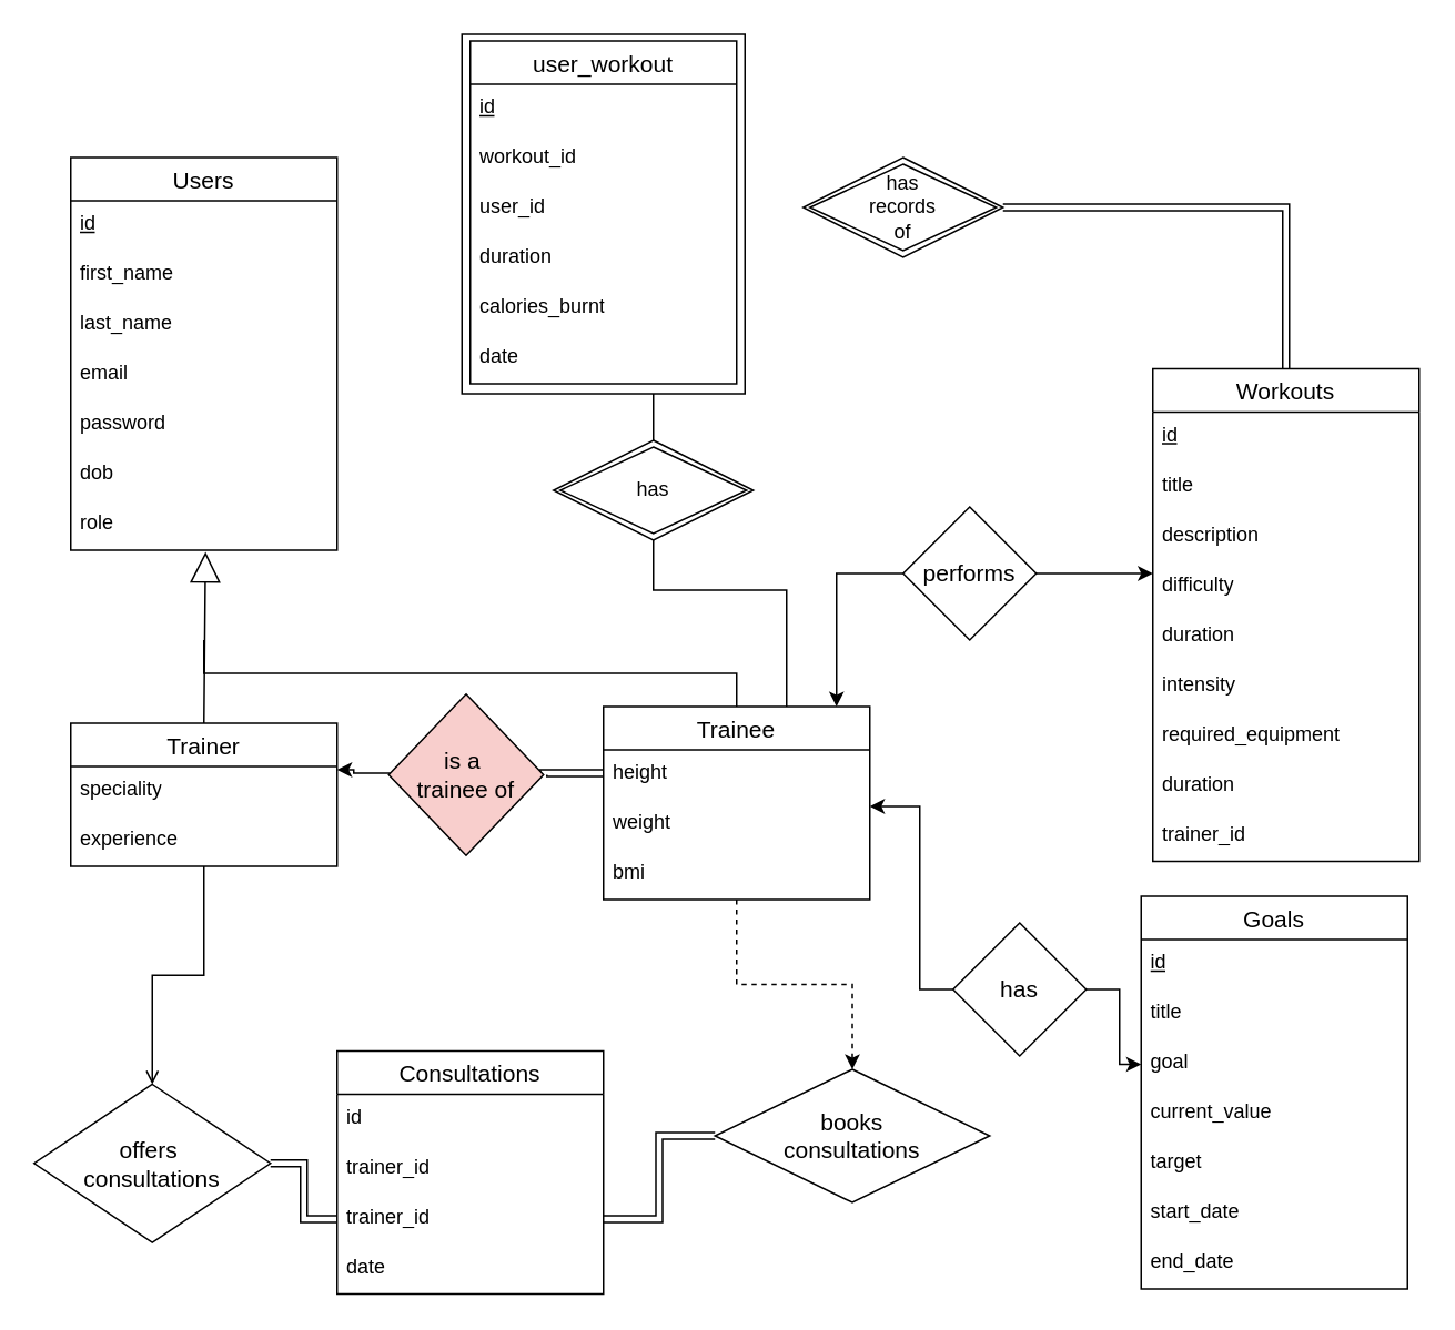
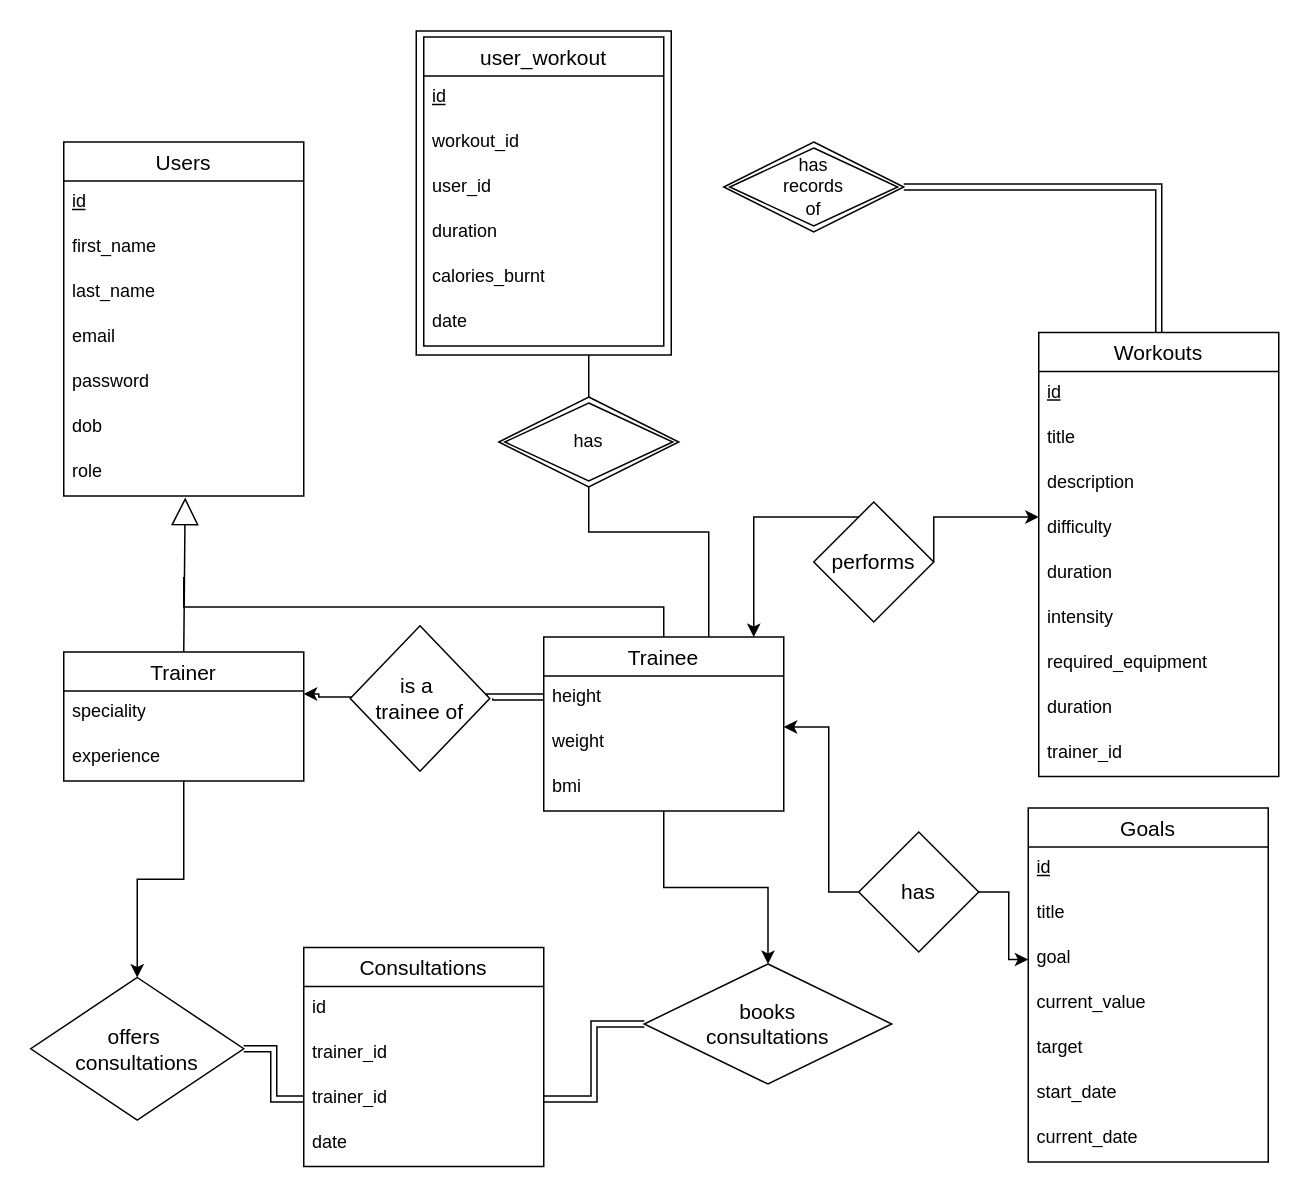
- <mxCell id="46" value="performs" style="rhombus;whiteSpace=wrap;html=1;fontSize=14;fontStyle=0;startSize=26;" parent="1" vertex="1"><mxGeometry x="542" y="304" width="80" height="80" as="geometry" /></mxCell>
+ <mxCell id="46" value="performs" style="rhombus;whiteSpace=wrap;html=1;fontSize=14;fontStyle=0;startSize=26;" parent="1" vertex="1"><mxGeometry x="542" y="334" width="80" height="80" as="geometry" /></mxCell>
- <mxCell id="43" value="is a&amp;nbsp;&lt;div&gt;trainee of&lt;/div&gt;" style="rhombus;whiteSpace=wrap;html=1;fontSize=14;fontStyle=0;startSize=26;fillColor=#f8cecc;" parent="1" vertex="1"><mxGeometry x="233" y="416.5" width="93" height="97" as="geometry" /></mxCell>
+ <mxCell id="43" value="is a&amp;nbsp;&lt;div&gt;trainee of&lt;/div&gt;" style="rhombus;whiteSpace=wrap;html=1;fontSize=14;fontStyle=0;startSize=26;" parent="1" vertex="1"><mxGeometry x="233" y="416.5" width="93" height="97" as="geometry" /></mxCell>
- <mxCell id="37" value="" style="edgeStyle=orthogonalEdgeStyle;rounded=0;orthogonalLoop=1;jettySize=auto;html=1;dashed=1;" edge="1" parent="1" source="38" target="69"><mxGeometry relative="1" as="geometry" /></mxCell>
+ <mxCell id="37" value="" style="edgeStyle=orthogonalEdgeStyle;rounded=0;orthogonalLoop=1;jettySize=auto;html=1;" edge="1" parent="1" source="38" target="69"><mxGeometry relative="1" as="geometry" /></mxCell>
- <mxCell id="30" value="" style="edgeStyle=orthogonalEdgeStyle;rounded=0;orthogonalLoop=1;jettySize=auto;html=1;endArrow=open;" edge="1" parent="1" source="31" target="67"><mxGeometry relative="1" as="geometry" /></mxCell>
+ <mxCell id="30" value="" style="edgeStyle=orthogonalEdgeStyle;rounded=0;orthogonalLoop=1;jettySize=auto;html=1;" edge="1" parent="1" source="31" target="67"><mxGeometry relative="1" as="geometry" /></mxCell>
- <mxCell id="9" value="end_date" style="text;strokeColor=none;fillColor=none;spacingLeft=4;spacingRight=4;overflow=hidden;rotatable=0;points=[[0,0.5],[1,0.5]];portConstraint=eastwest;fontSize=12;whiteSpace=wrap;html=1;" vertex="1" parent="2"><mxGeometry y="206" width="160" height="30" as="geometry" /></mxCell>
+ <mxCell id="9" value="current_date" style="text;strokeColor=none;fillColor=none;spacingLeft=4;spacingRight=4;overflow=hidden;rotatable=0;points=[[0,0.5],[1,0.5]];portConstraint=eastwest;fontSize=12;whiteSpace=wrap;html=1;" vertex="1" parent="2"><mxGeometry y="206" width="160" height="30" as="geometry" /></mxCell>
